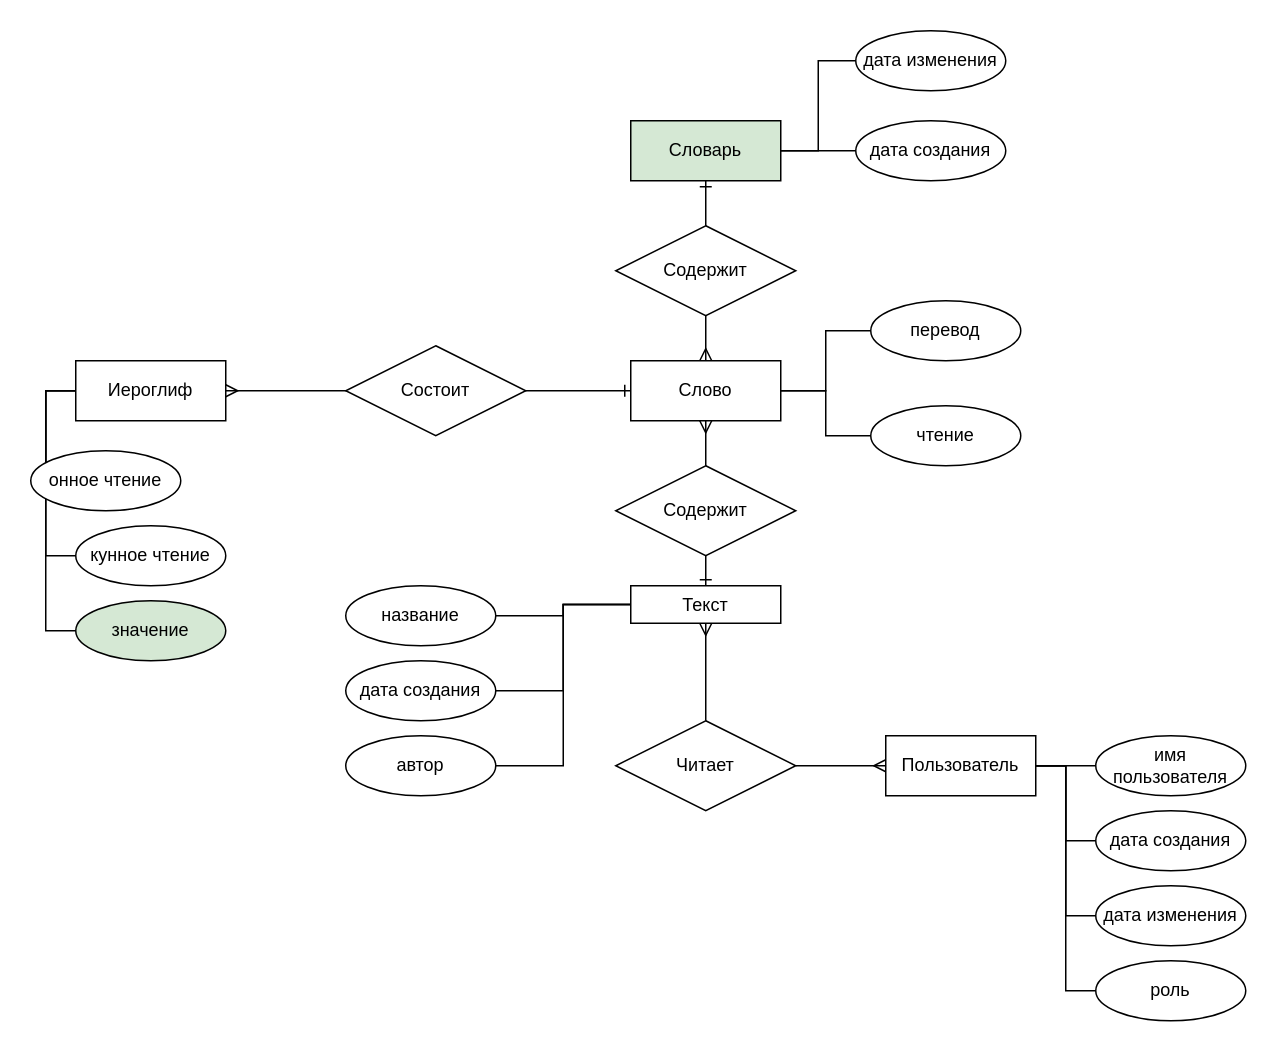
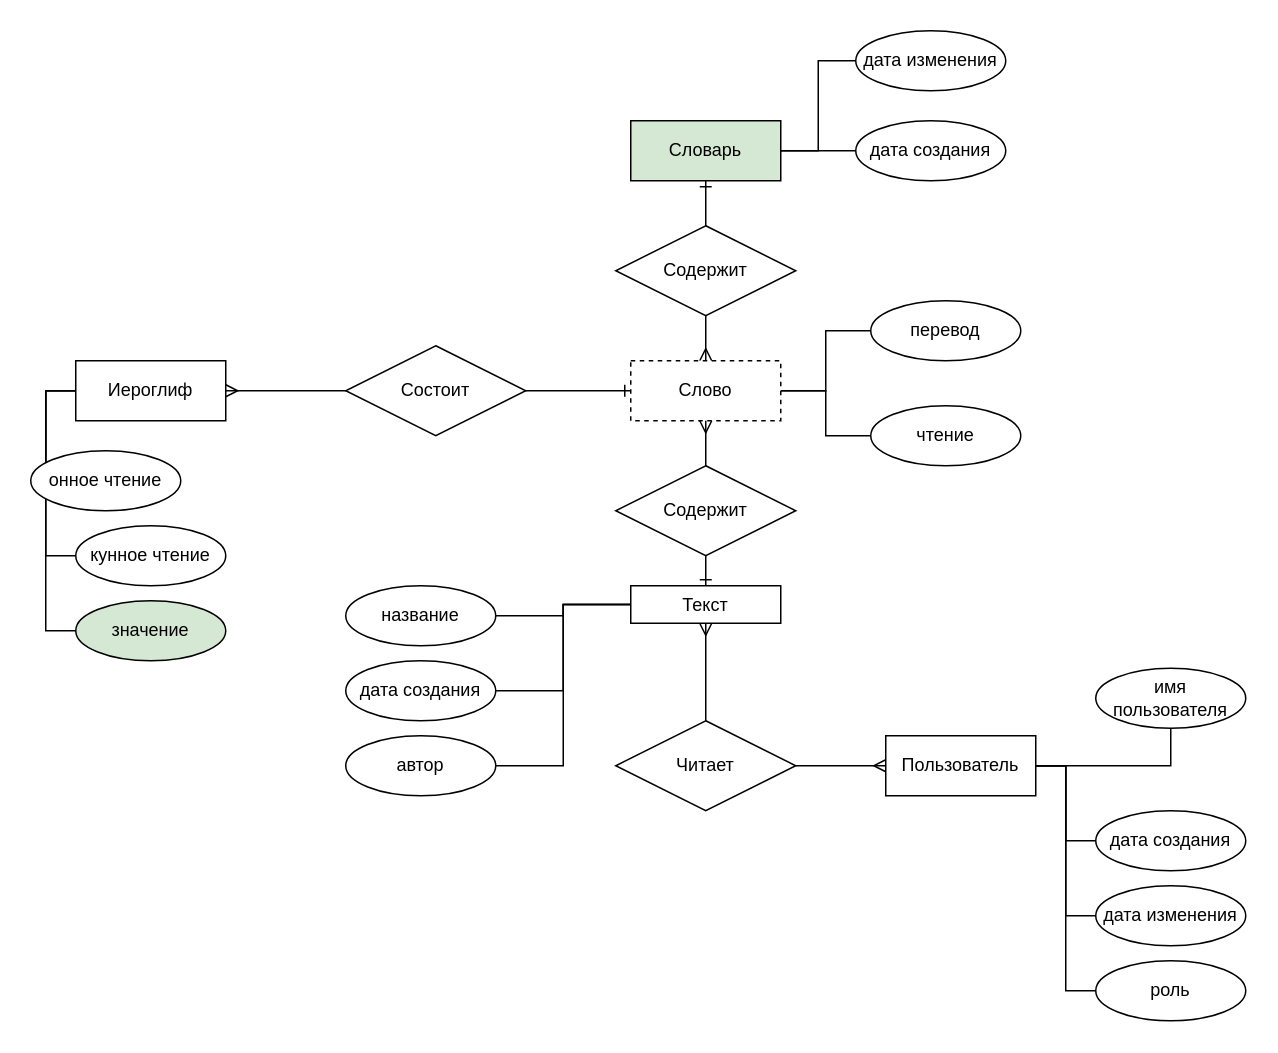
- <mxCell id="10" value="Слово" style="whiteSpace=wrap;html=1;align=center;" vertex="1" parent="1"><mxGeometry x="420" y="240" width="100" height="40" as="geometry" /></mxCell>
+ <mxCell id="10" value="Слово" style="whiteSpace=wrap;html=1;align=center;dashed=1;" vertex="1" parent="1"><mxGeometry x="420" y="240" width="100" height="40" as="geometry" /></mxCell>
- <mxCell id="40" value="имя пользователя" style="ellipse;whiteSpace=wrap;html=1;align=center;" vertex="1" parent="1"><mxGeometry x="730" y="490" width="100" height="40" as="geometry" /></mxCell>
+ <mxCell id="40" value="имя пользователя" style="ellipse;whiteSpace=wrap;html=1;align=center;" vertex="1" parent="1"><mxGeometry x="730" y="445" width="100" height="40" as="geometry" /></mxCell>
